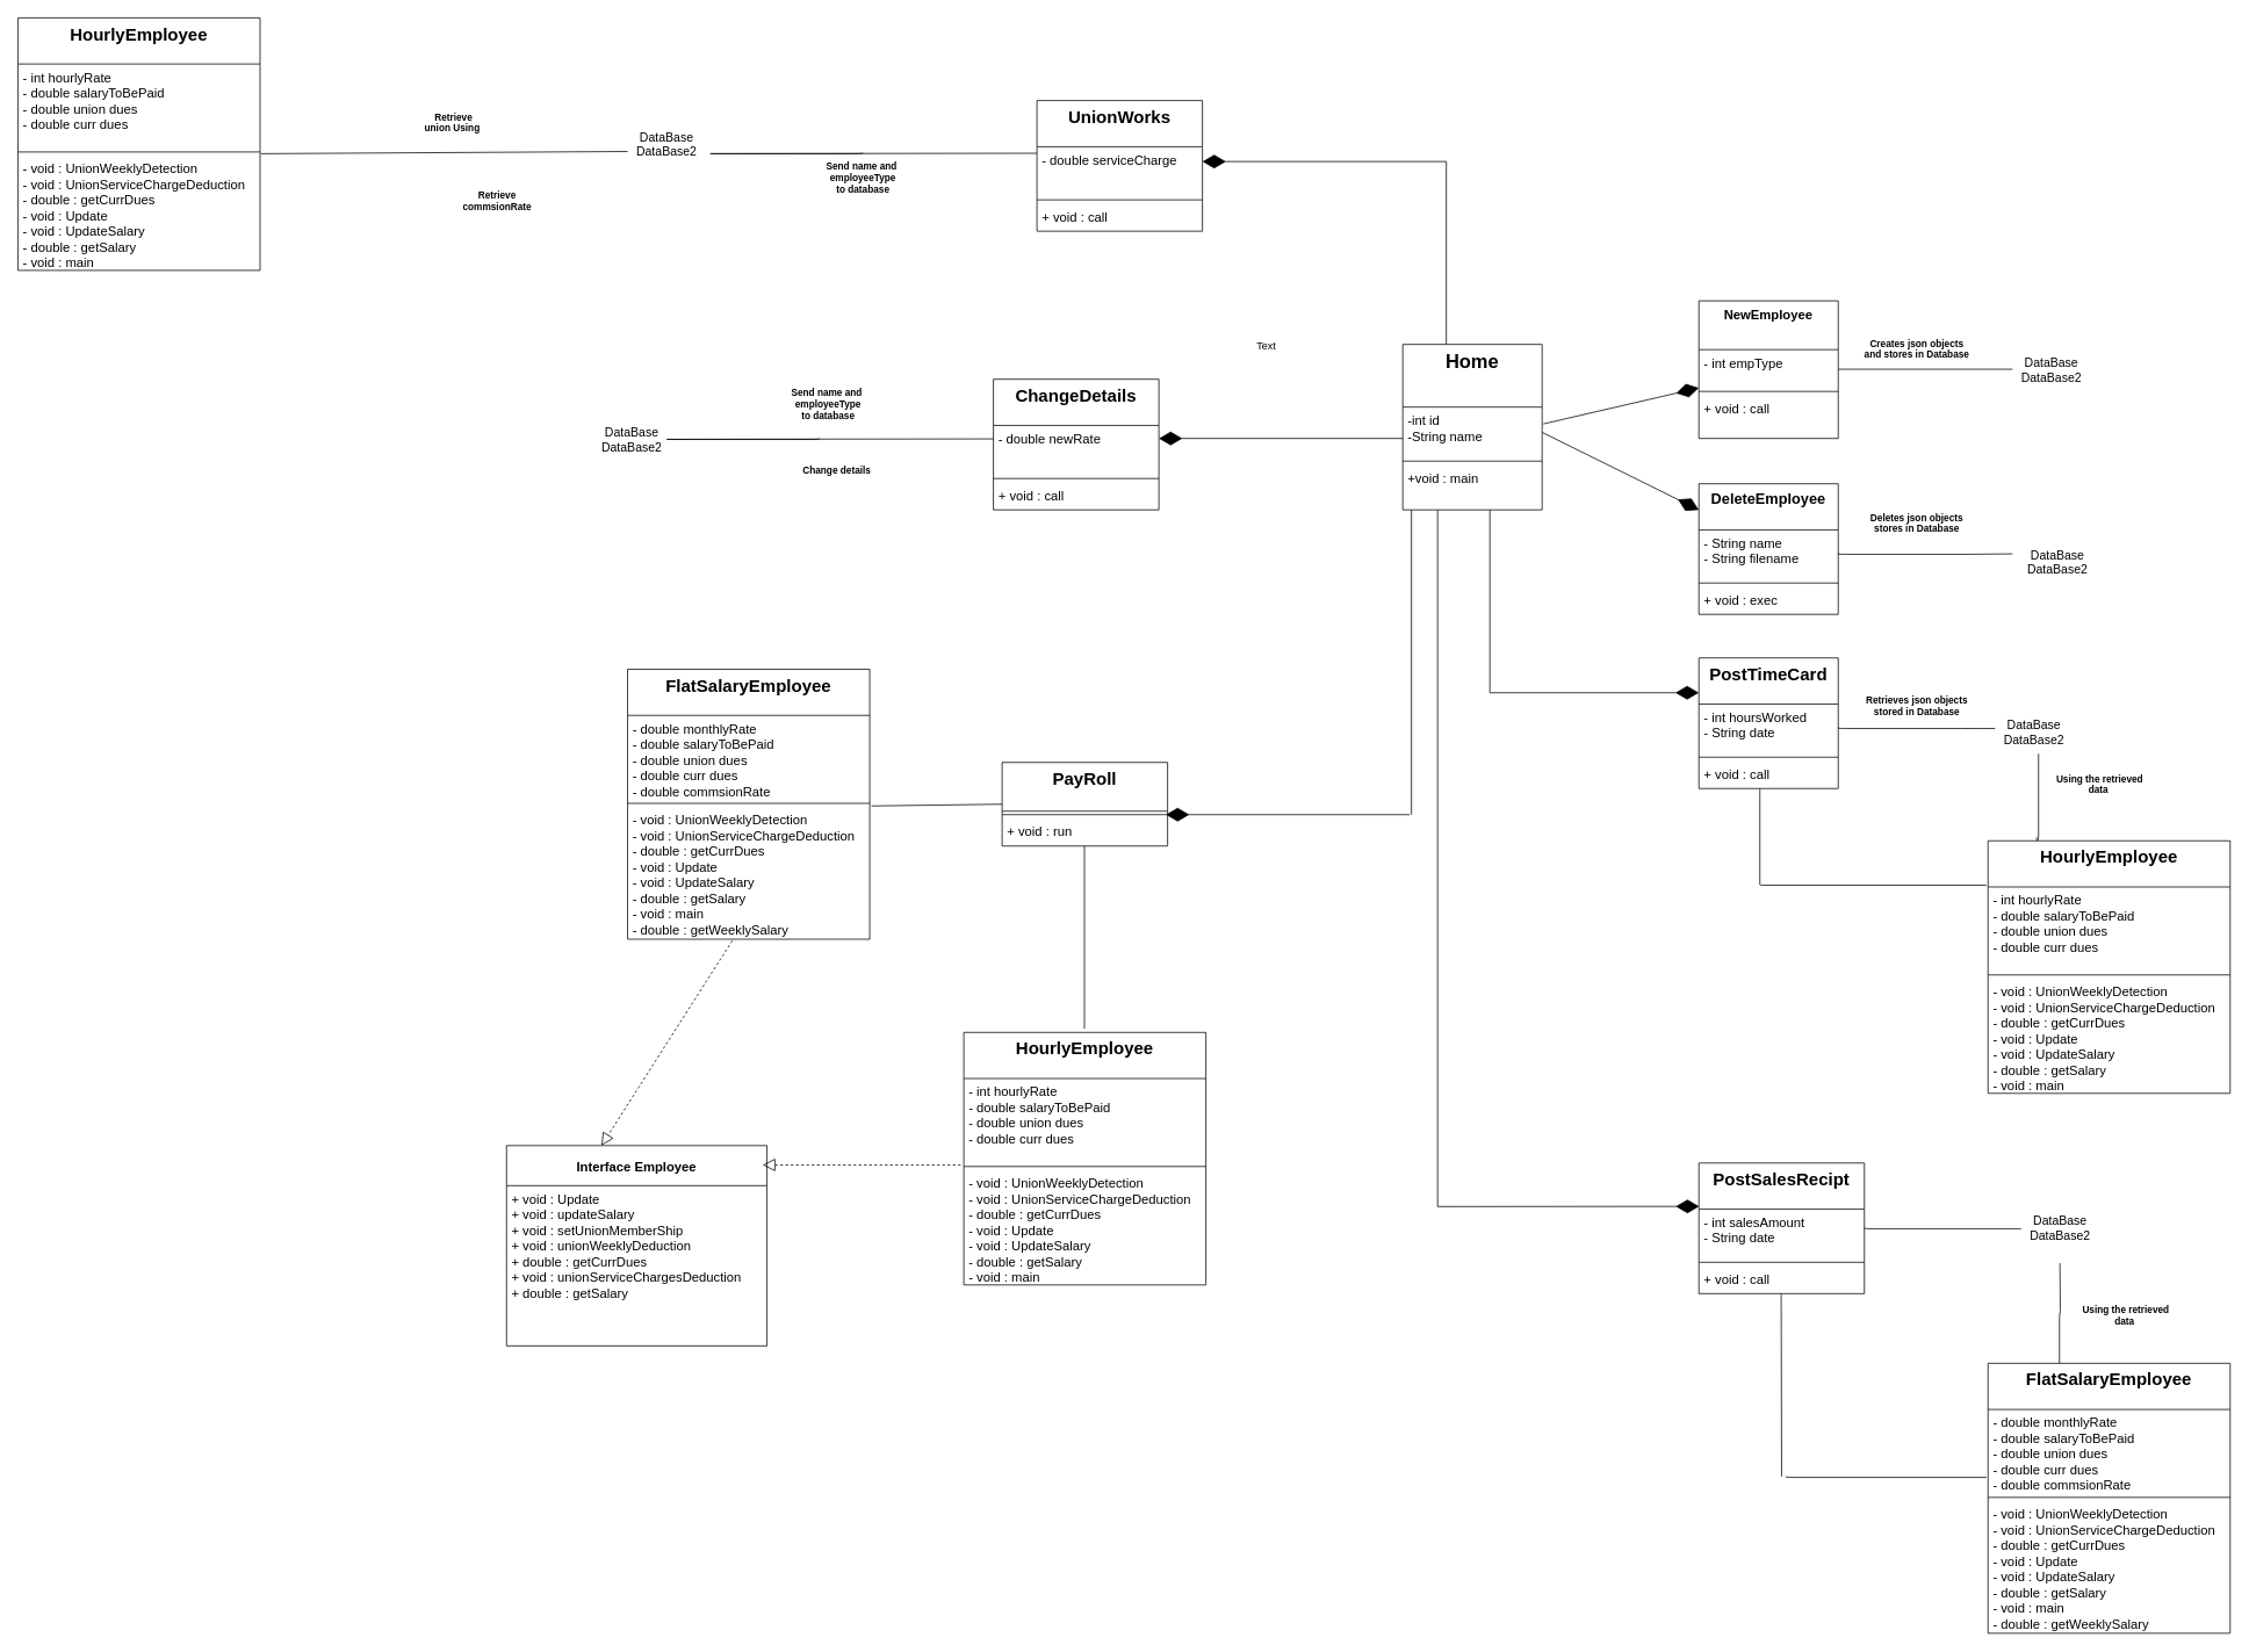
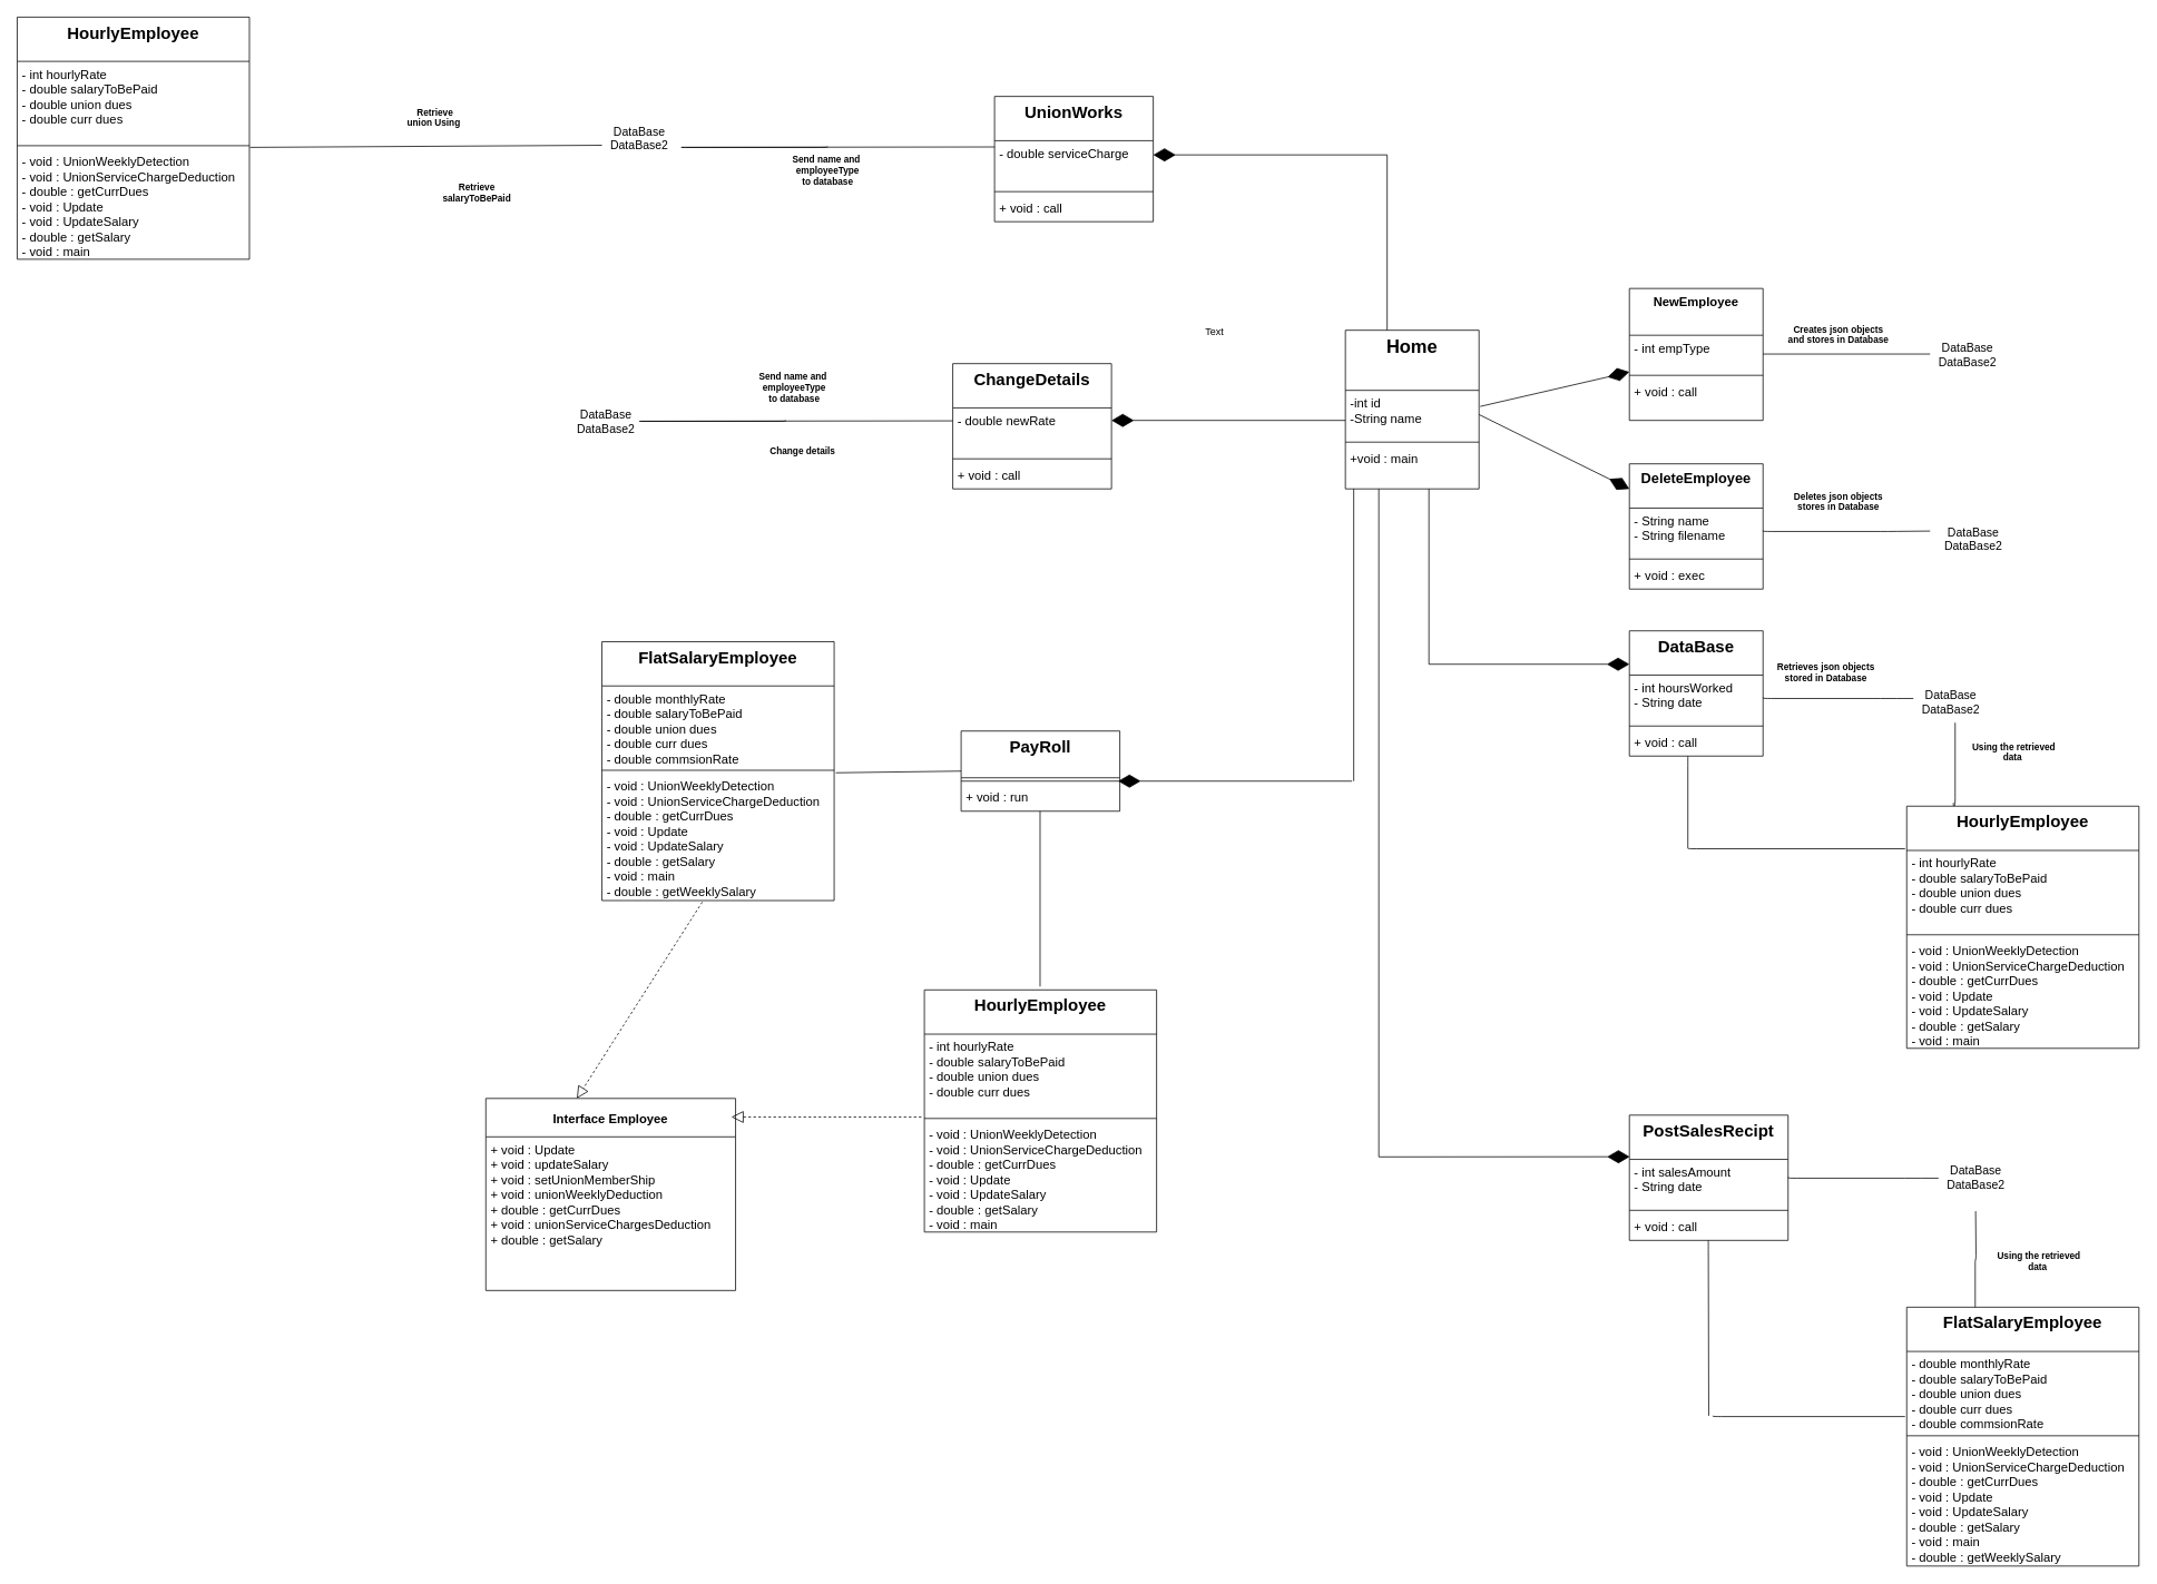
- <mxCell id="68" value="Retrieve &#10;commsionRate" style="text;align=center;fontStyle=1;verticalAlign=middle;spacingLeft=3;spacingRight=3;strokeColor=none;rotatable=0;points=[[0,0.5],[1,0.5]];portConstraint=eastwest;fontSize=11;" vertex="1" parent="1"><mxGeometry x="510" y="205" width="121" height="50" as="geometry" /></mxCell>
+ <mxCell id="68" value="Retrieve &#10;salaryToBePaid" style="text;align=center;fontStyle=1;verticalAlign=middle;spacingLeft=3;spacingRight=3;strokeColor=none;rotatable=0;points=[[0,0.5],[1,0.5]];portConstraint=eastwest;fontSize=11;" vertex="1" parent="1"><mxGeometry x="510" y="205" width="121" height="50" as="geometry" /></mxCell>
- <mxCell id="25" value="PostTimeCard" style="swimlane;fontStyle=1;align=center;verticalAlign=top;childLayout=stackLayout;horizontal=1;startSize=53;horizontalStack=0;resizeParent=1;resizeParentMax=0;resizeLast=0;collapsible=1;marginBottom=0;fontSize=20;" parent="1" vertex="1"><mxGeometry x="1950" y="755" width="160" height="150" as="geometry" /></mxCell>
+ <mxCell id="25" value="DataBase" style="swimlane;fontStyle=1;align=center;verticalAlign=top;childLayout=stackLayout;horizontal=1;startSize=53;horizontalStack=0;resizeParent=1;resizeParentMax=0;resizeLast=0;collapsible=1;marginBottom=0;fontSize=20;" parent="1" vertex="1"><mxGeometry x="1950" y="755" width="160" height="150" as="geometry" /></mxCell>
- <mxCell id="30" value="Retrieves json objects&#10;stored in Database" style="text;align=center;fontStyle=1;verticalAlign=middle;spacingLeft=3;spacingRight=3;strokeColor=none;rotatable=0;points=[[0,0.5],[1,0.5]];portConstraint=eastwest;fontSize=11;" parent="1" vertex="1"><mxGeometry x="2140" y="785" width="121" height="50" as="geometry" /></mxCell>
+ <mxCell id="30" value="Retrieves json objects&#10;stored in Database" style="text;align=center;fontStyle=1;verticalAlign=middle;spacingLeft=3;spacingRight=3;strokeColor=none;rotatable=0;points=[[0,0.5],[1,0.5]];portConstraint=eastwest;fontSize=11;" parent="1" vertex="1"><mxGeometry x="2125" y="780" width="121" height="50" as="geometry" /></mxCell>
